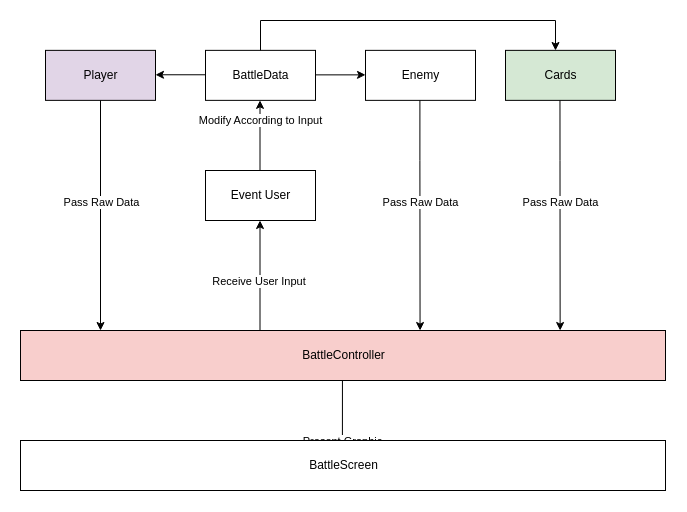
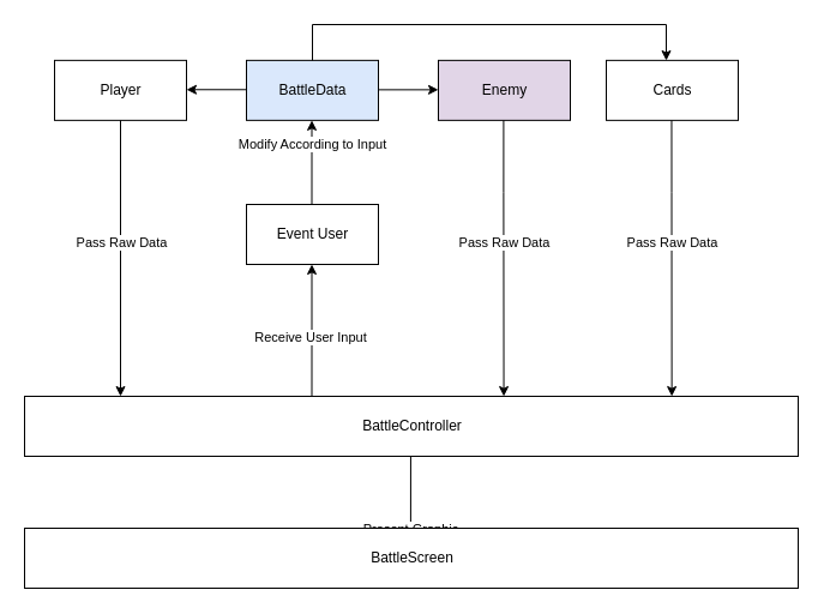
- <mxCell id="9" value="Player" style="html=1;fillColor=#e1d5e7;" vertex="1" parent="1"><mxGeometry x="45" y="49.86" width="110" height="50" as="geometry" /></mxCell>
+ <mxCell id="9" value="Player" style="html=1;" vertex="1" parent="1"><mxGeometry x="45" y="49.86" width="110" height="50" as="geometry" /></mxCell>
- <mxCell id="7" value="BattleData" style="html=1;" vertex="1" parent="1"><mxGeometry x="205" y="49.86" width="110" height="50" as="geometry" /></mxCell>
+ <mxCell id="7" value="BattleData" style="html=1;fillColor=#dae8fc;" vertex="1" parent="1"><mxGeometry x="205" y="49.86" width="110" height="50" as="geometry" /></mxCell>
- <mxCell id="10" value="Enemy" style="html=1;" vertex="1" parent="1"><mxGeometry x="365" y="49.86" width="110" height="50" as="geometry" /></mxCell>
+ <mxCell id="10" value="Enemy" style="html=1;fillColor=#e1d5e7;" vertex="1" parent="1"><mxGeometry x="365" y="49.86" width="110" height="50" as="geometry" /></mxCell>
- <mxCell id="16" value="Cards" style="html=1;fillColor=#d5e8d4;" vertex="1" parent="1"><mxGeometry x="505" y="49.86" width="110" height="50" as="geometry" /></mxCell>
+ <mxCell id="16" value="Cards" style="html=1;" vertex="1" parent="1"><mxGeometry x="505" y="49.86" width="110" height="50" as="geometry" /></mxCell>
- <mxCell id="2" value="BattleController" style="html=1;fillColor=#f8cecc;" vertex="1" parent="1"><mxGeometry x="20" y="330" width="645" height="50" as="geometry" /></mxCell>
+ <mxCell id="2" value="BattleController" style="html=1;" vertex="1" parent="1"><mxGeometry x="20" y="330" width="645" height="50" as="geometry" /></mxCell>
